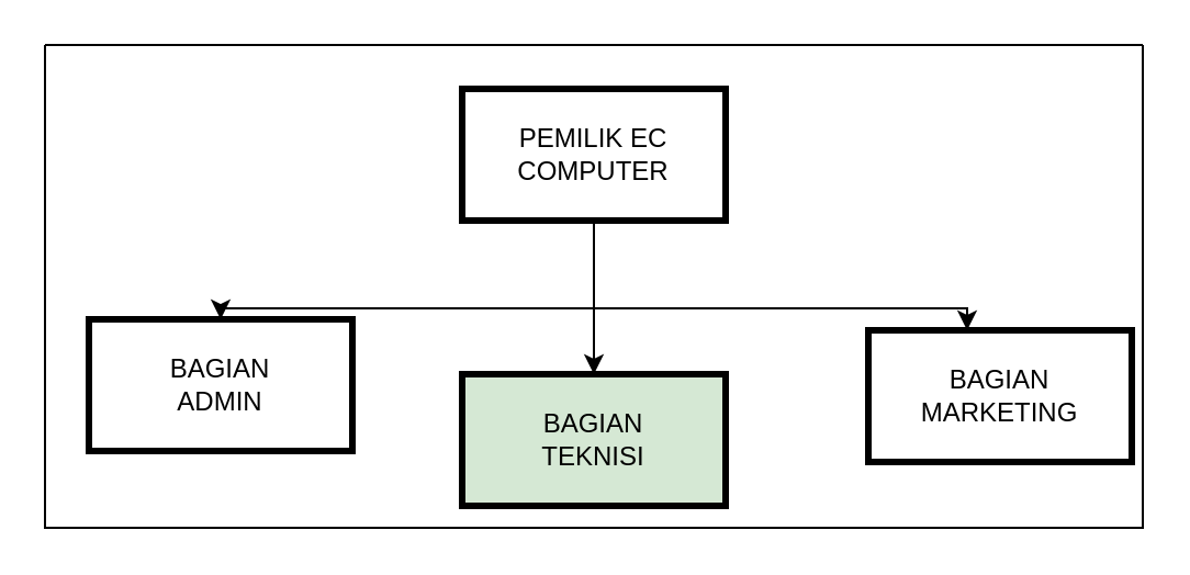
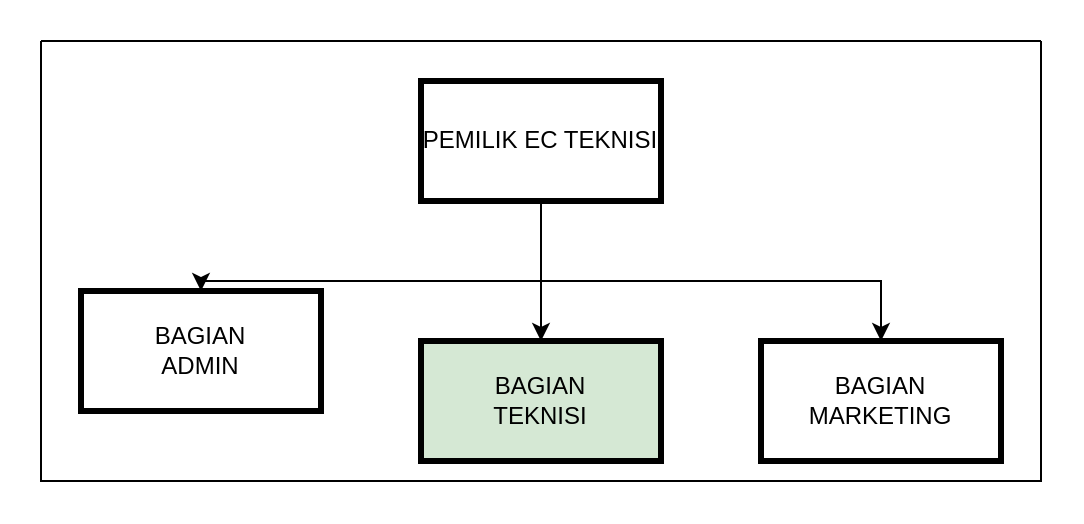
- <mxCell id="5" value="PEMILIK EC COMPUTER" style="rounded=0;whiteSpace=wrap;html=1;fillColor=#FFFFFF;strokeColor=#000000;strokeWidth=3;fillStyle=solid;" parent="1" vertex="1"><mxGeometry x="210" y="40" width="120" height="60" as="geometry" /></mxCell>
+ <mxCell id="5" value="PEMILIK EC TEKNISI" style="rounded=0;whiteSpace=wrap;html=1;fillColor=#FFFFFF;strokeColor=#000000;strokeWidth=3;fillStyle=solid;" parent="1" vertex="1"><mxGeometry x="210" y="40" width="120" height="60" as="geometry" /></mxCell>
- <mxCell id="8" value="BAGIAN MARKETING" style="rounded=0;whiteSpace=wrap;html=1;fillColor=#FFFFFF;strokeColor=#000000;strokeWidth=3;fillStyle=solid;" parent="1" vertex="1"><mxGeometry x="395" y="150" width="120" height="60" as="geometry" /></mxCell>
+ <mxCell id="8" value="BAGIAN MARKETING" style="rounded=0;whiteSpace=wrap;html=1;fillColor=#FFFFFF;strokeColor=#000000;strokeWidth=3;fillStyle=solid;" parent="1" vertex="1"><mxGeometry x="380" y="170" width="120" height="60" as="geometry" /></mxCell>
